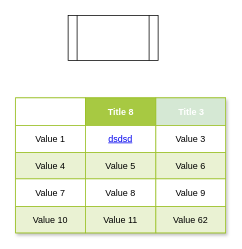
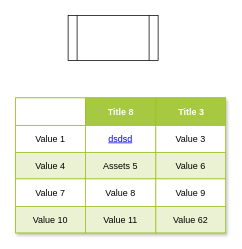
- <mxCell id="7" value="Title 3" style="connectable=0;recursiveResize=0;strokeColor=inherit;fillColor=#d5e8d4;align=center;fontStyle=1;fontColor=#FFFFFF;html=1;" vertex="1" parent="4"><mxGeometry x="187" width="93" height="37" as="geometry"><mxRectangle width="93" height="37" as="alternateBounds" /></mxGeometry></mxCell>
+ <mxCell id="7" value="Title 3" style="connectable=0;recursiveResize=0;strokeColor=inherit;fillColor=#A7C942;align=center;fontStyle=1;fontColor=#FFFFFF;html=1;" vertex="1" parent="4"><mxGeometry x="187" width="93" height="37" as="geometry"><mxRectangle width="93" height="37" as="alternateBounds" /></mxGeometry></mxCell>
- <mxCell id="14" value="Value 5" style="connectable=0;recursiveResize=0;strokeColor=inherit;fillColor=inherit;whiteSpace=wrap;html=1;" vertex="1" parent="12"><mxGeometry x="93" width="94" height="35" as="geometry"><mxRectangle width="94" height="35" as="alternateBounds" /></mxGeometry></mxCell>
+ <mxCell id="14" value="Assets 5" style="connectable=0;recursiveResize=0;strokeColor=inherit;fillColor=inherit;whiteSpace=wrap;html=1;" vertex="1" parent="12"><mxGeometry x="93" width="94" height="35" as="geometry"><mxRectangle width="94" height="35" as="alternateBounds" /></mxGeometry></mxCell>
